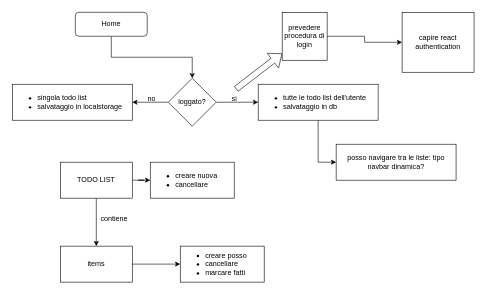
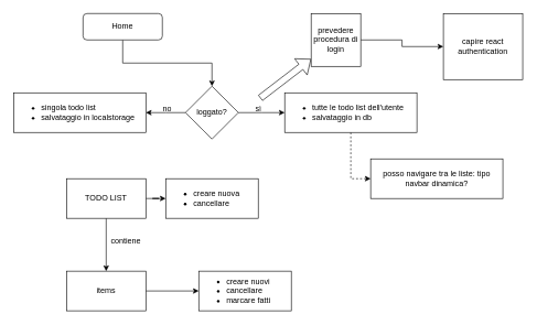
- <mxCell id="10" value="" style="edgeStyle=orthogonalEdgeStyle;rounded=0;orthogonalLoop=1;jettySize=auto;html=1;" edge="1" parent="1" source="11" target="22"><mxGeometry relative="1" as="geometry"><Array as="points"><mxPoint x="530" y="270" /></Array></mxGeometry></mxCell>
+ <mxCell id="10" value="" style="edgeStyle=orthogonalEdgeStyle;rounded=0;orthogonalLoop=1;jettySize=auto;html=1;dashed=1;" edge="1" parent="1" source="11" target="22"><mxGeometry relative="1" as="geometry"><Array as="points"><mxPoint x="530" y="270" /></Array></mxGeometry></mxCell>
- <mxCell id="21" value="&lt;ul&gt;&lt;li&gt;creare posso&lt;/li&gt;&lt;li&gt;cancellare&lt;/li&gt;&lt;li&gt;marcare fatti&lt;/li&gt;&lt;/ul&gt;" style="rounded=0;whiteSpace=wrap;html=1;align=left;" vertex="1" parent="1"><mxGeometry x="300" y="410" width="140" height="60" as="geometry" /></mxCell>
+ <mxCell id="21" value="&lt;ul&gt;&lt;li&gt;creare nuovi&lt;/li&gt;&lt;li&gt;cancellare&lt;/li&gt;&lt;li&gt;marcare fatti&lt;/li&gt;&lt;/ul&gt;" style="rounded=0;whiteSpace=wrap;html=1;align=left;" vertex="1" parent="1"><mxGeometry x="300" y="410" width="140" height="60" as="geometry" /></mxCell>
